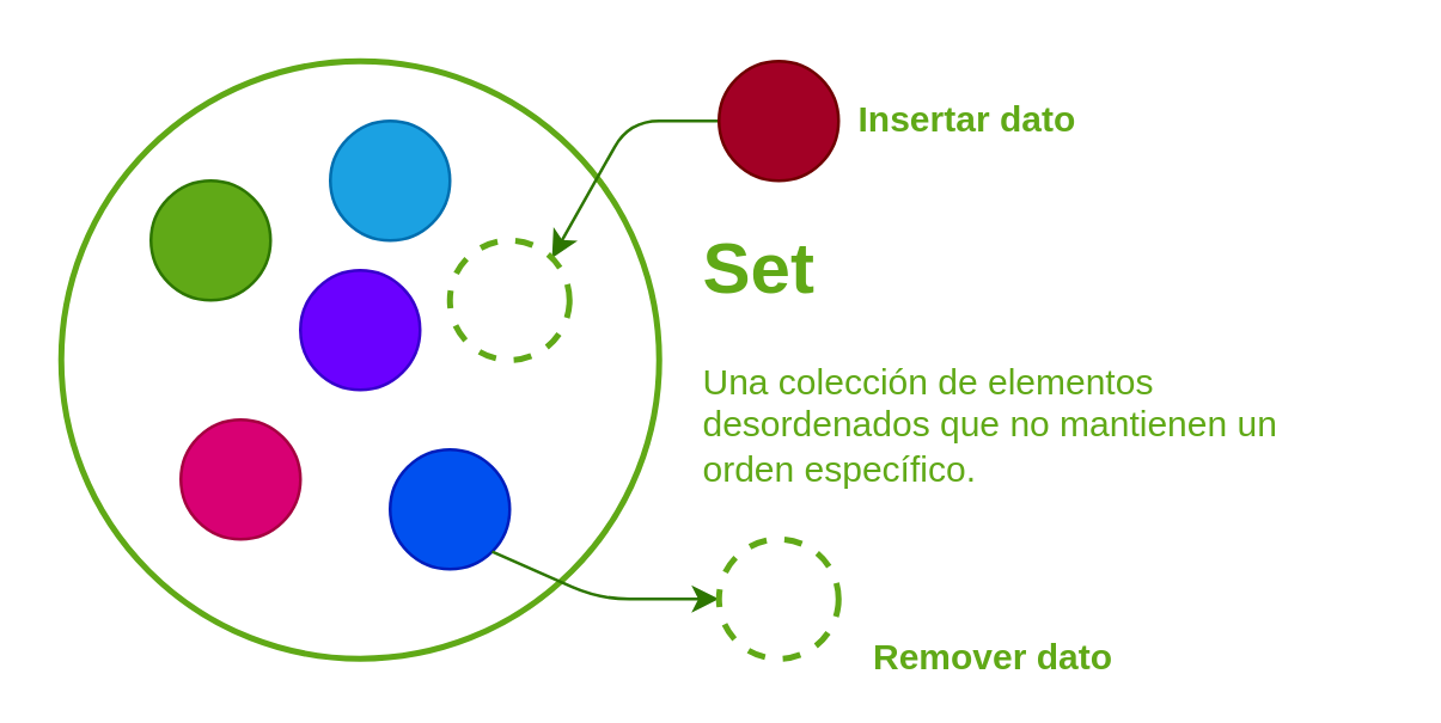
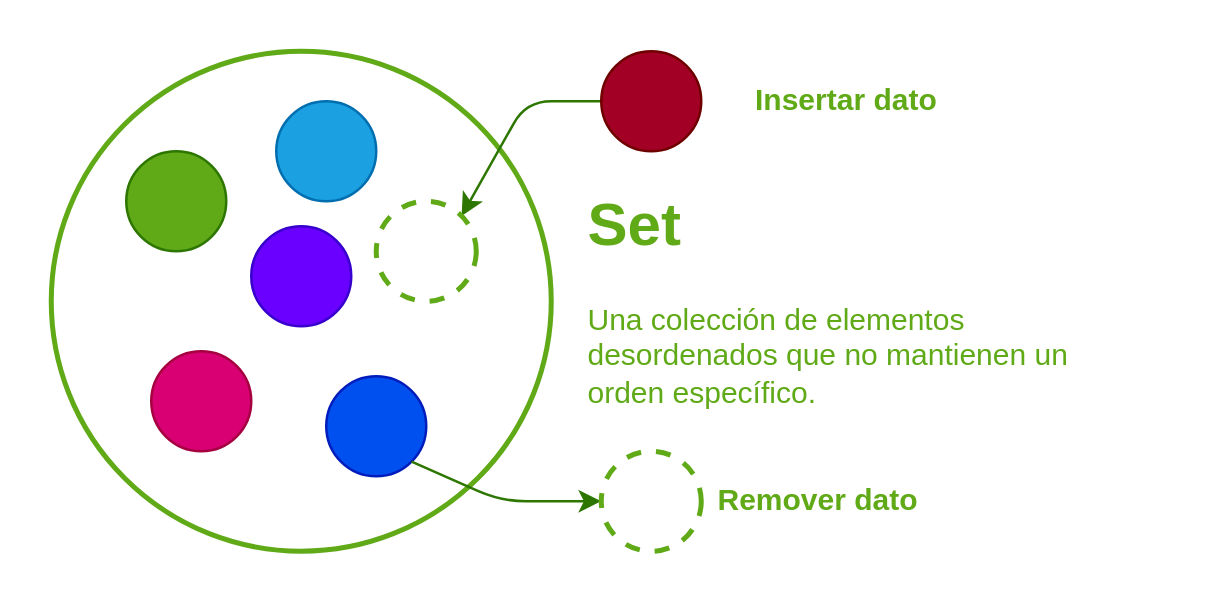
- <mxCell id="14" value="&lt;b&gt;&lt;font color=&quot;#60a917&quot;&gt;Insertar dato&lt;/font&gt;&lt;/b&gt;" style="text;html=1;strokeColor=none;fillColor=none;align=left;verticalAlign=middle;whiteSpace=wrap;rounded=0;dashed=1;strokeWidth=2;" parent="1" vertex="1"><mxGeometry x="285" y="25" width="110" height="30" as="geometry" /></mxCell>
+ <mxCell id="14" value="&lt;b&gt;&lt;font color=&quot;#60a917&quot;&gt;Insertar dato&lt;/font&gt;&lt;/b&gt;" style="text;html=1;strokeColor=none;fillColor=none;align=left;verticalAlign=middle;whiteSpace=wrap;rounded=0;dashed=1;strokeWidth=2;" parent="1" vertex="1"><mxGeometry x="300" y="25" width="110" height="30" as="geometry" /></mxCell>
- <mxCell id="15" value="&lt;b&gt;&lt;font color=&quot;#60a917&quot;&gt;Remover dato&lt;/font&gt;&lt;/b&gt;" style="text;html=1;strokeColor=none;fillColor=none;align=left;verticalAlign=middle;whiteSpace=wrap;rounded=0;dashed=1;strokeWidth=2;" parent="1" vertex="1"><mxGeometry x="290" y="205" width="110" height="30" as="geometry" /></mxCell>
+ <mxCell id="15" value="&lt;b&gt;&lt;font color=&quot;#60a917&quot;&gt;Remover dato&lt;/font&gt;&lt;/b&gt;" style="text;html=1;strokeColor=none;fillColor=none;align=left;verticalAlign=middle;whiteSpace=wrap;rounded=0;dashed=1;strokeWidth=2;" parent="1" vertex="1"><mxGeometry x="285" y="185" width="110" height="30" as="geometry" /></mxCell>
